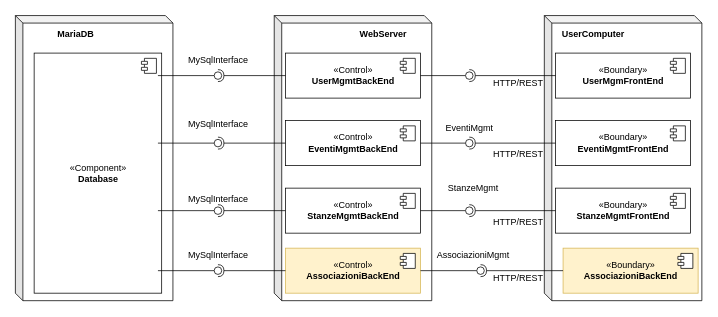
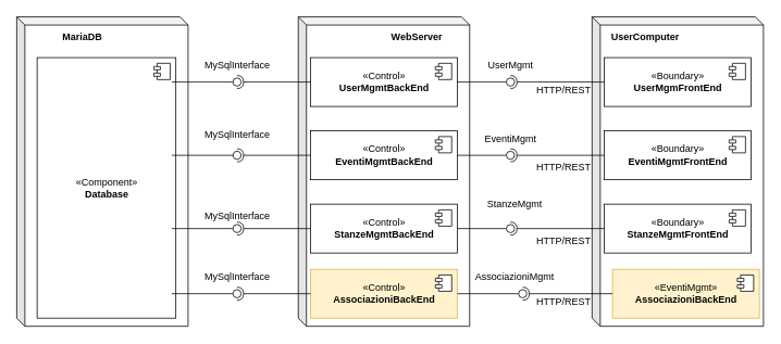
+ <mxCell id="20" value="UserMgmt" style="text;html=1;align=center;verticalAlign=middle;resizable=0;points=[];autosize=1;strokeColor=none;fillColor=none;" parent="1" vertex="1"><mxGeometry x="585" y="65" width="80" height="30" as="geometry" /></mxCell>
- <mxCell id="54" value="«Boundary»&lt;br&gt;&lt;b&gt;AssociazioniBackEnd&lt;/b&gt;" style="html=1;dropTarget=0;fillColor=#fff2cc;strokeColor=#d6b656;" vertex="1" parent="1"><mxGeometry x="750" y="330" width="180" height="60" as="geometry" /></mxCell>
+ <mxCell id="54" value="«EventiMgmt»&lt;br&gt;&lt;b&gt;AssociazioniBackEnd&lt;/b&gt;" style="html=1;dropTarget=0;fillColor=#fff2cc;strokeColor=#d6b656;" vertex="1" parent="1"><mxGeometry x="750" y="330" width="180" height="60" as="geometry" /></mxCell>
